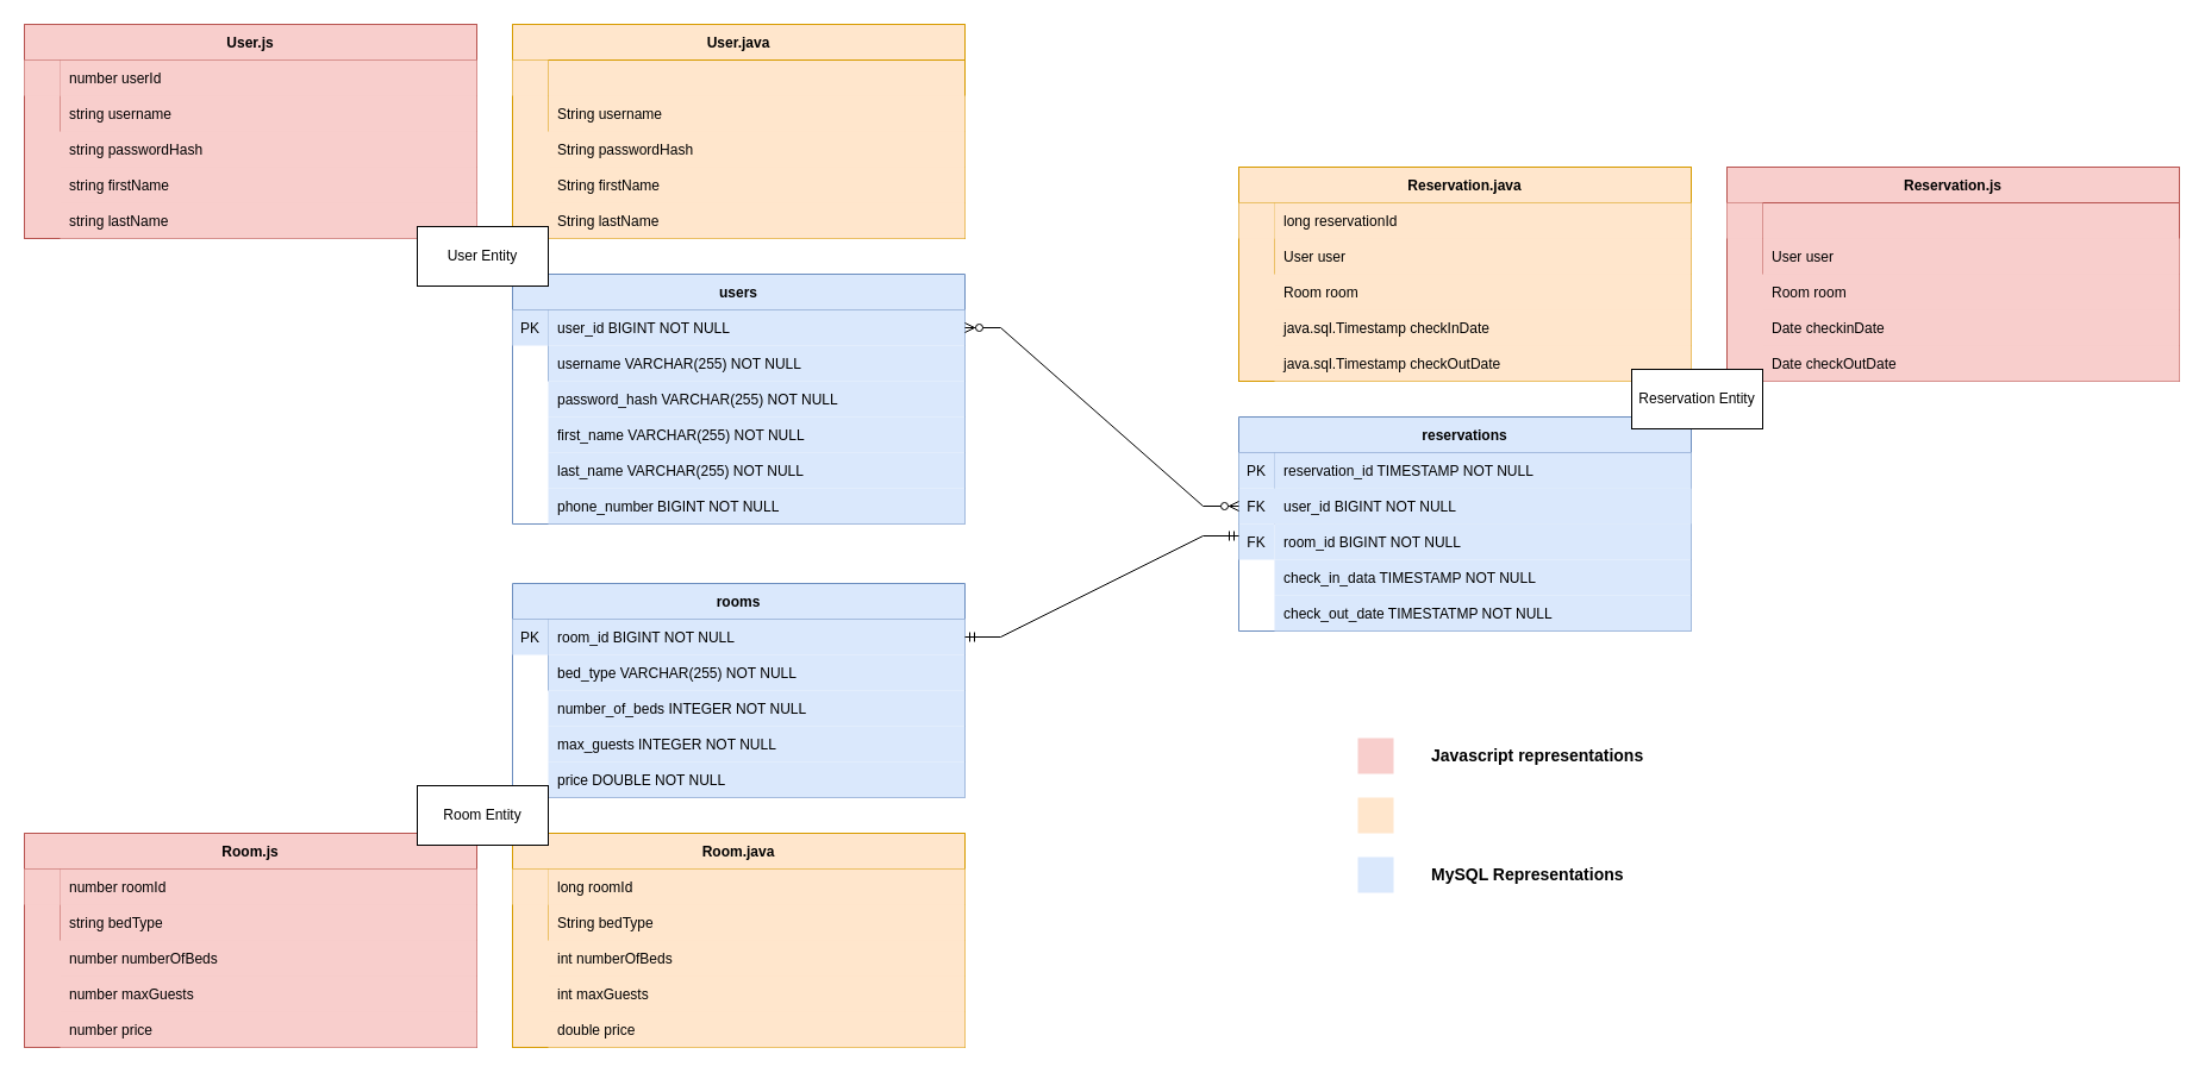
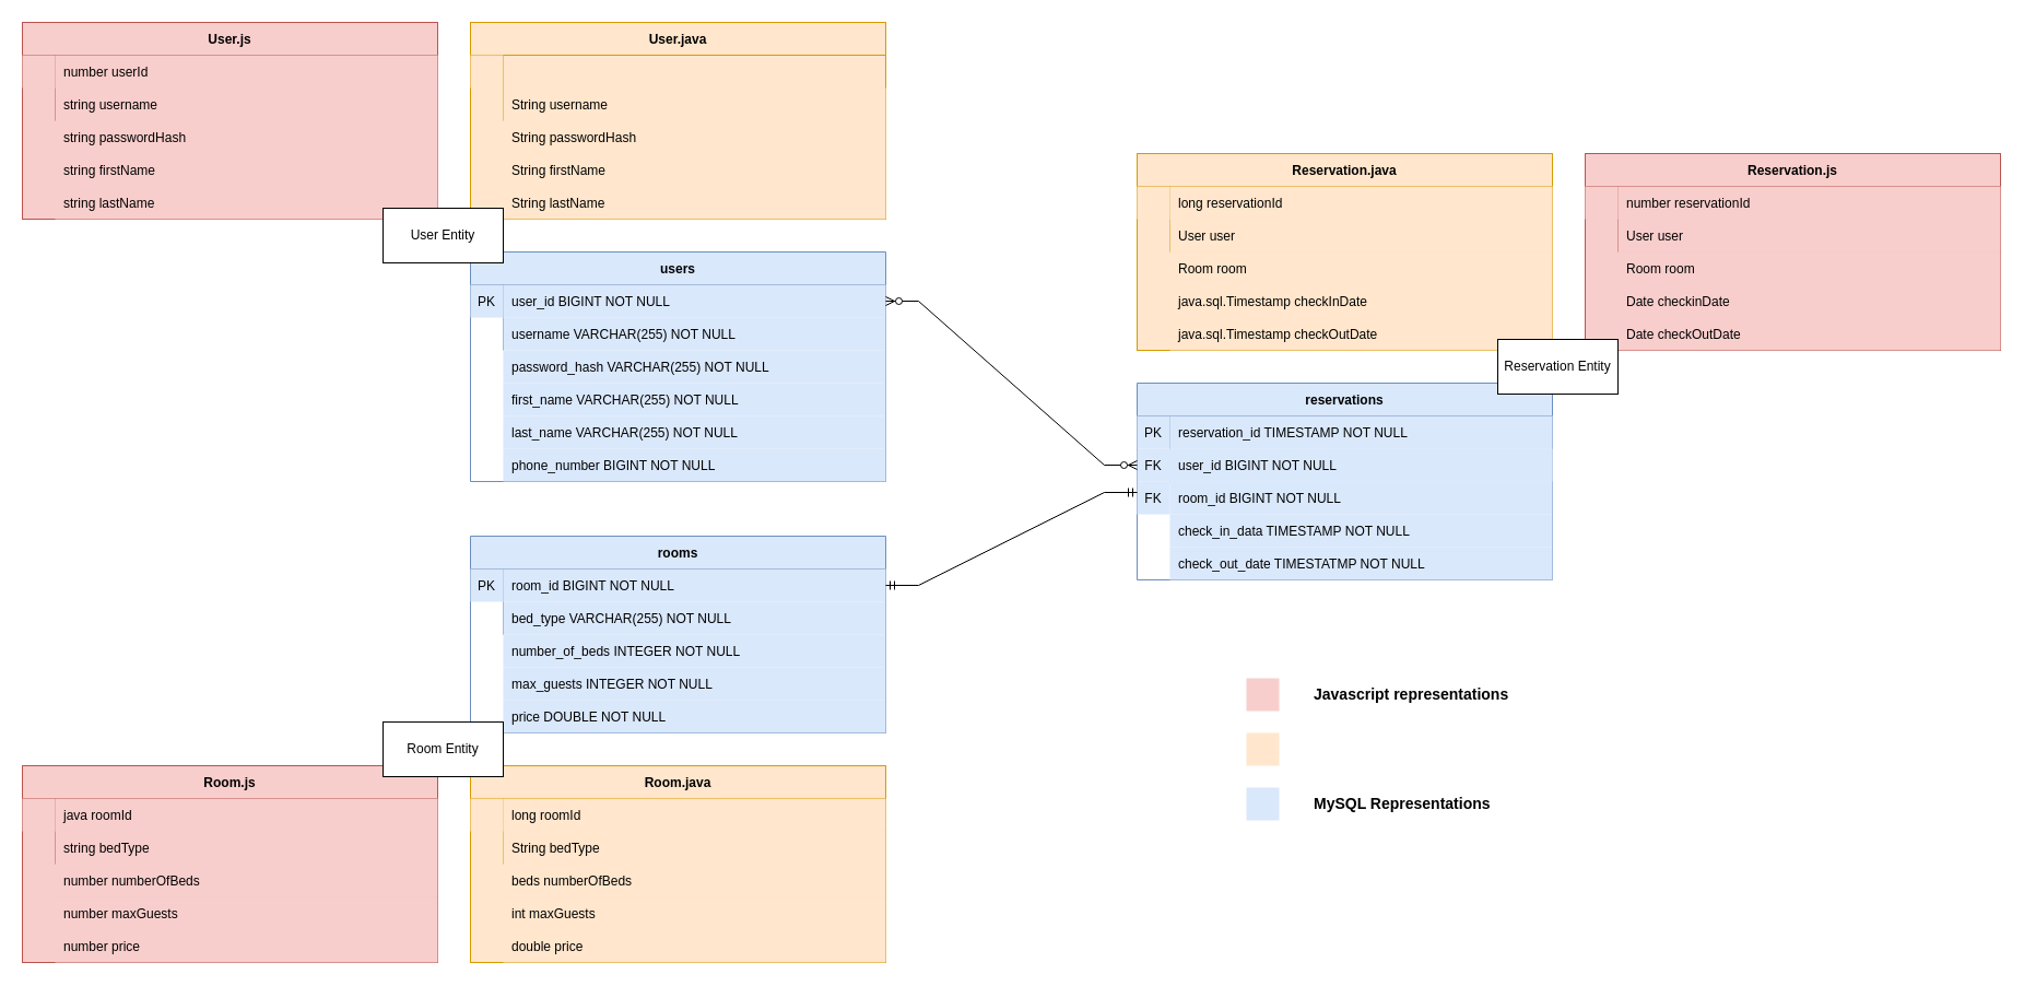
+ <mxCell id="97" value="number reservationId" style="shape=partialRectangle;overflow=hidden;connectable=0;fillColor=#f8cecc;top=0;left=0;bottom=0;right=0;align=left;spacingLeft=6;strokeColor=#b85450;" vertex="1" parent="95"><mxGeometry x="30" width="350" height="30" as="geometry"><mxRectangle width="350" height="30" as="alternateBounds" /></mxGeometry></mxCell>
- <mxCell id="86" value="number roomId" style="shape=partialRectangle;overflow=hidden;connectable=0;fillColor=#f8cecc;top=0;left=0;bottom=0;right=0;align=left;spacingLeft=6;strokeColor=#b85450;" vertex="1" parent="84"><mxGeometry x="30" width="350" height="30" as="geometry"><mxRectangle width="350" height="30" as="alternateBounds" /></mxGeometry></mxCell>
+ <mxCell id="86" value="java roomId" style="shape=partialRectangle;overflow=hidden;connectable=0;fillColor=#f8cecc;top=0;left=0;bottom=0;right=0;align=left;spacingLeft=6;strokeColor=#b85450;" vertex="1" parent="84"><mxGeometry x="30" width="350" height="30" as="geometry"><mxRectangle width="350" height="30" as="alternateBounds" /></mxGeometry></mxCell>
- <mxCell id="47" value="int numberOfBeds" style="shape=partialRectangle;overflow=hidden;connectable=0;fillColor=#ffe6cc;top=0;left=0;bottom=0;right=0;align=left;spacingLeft=6;strokeColor=#d79b00;" vertex="1" parent="39"><mxGeometry x="30" y="90" width="350" height="30" as="geometry"><mxRectangle width="350" height="30" as="alternateBounds" /></mxGeometry></mxCell>
+ <mxCell id="47" value="beds numberOfBeds" style="shape=partialRectangle;overflow=hidden;connectable=0;fillColor=#ffe6cc;top=0;left=0;bottom=0;right=0;align=left;spacingLeft=6;strokeColor=#d79b00;" vertex="1" parent="39"><mxGeometry x="30" y="90" width="350" height="30" as="geometry"><mxRectangle width="350" height="30" as="alternateBounds" /></mxGeometry></mxCell>
